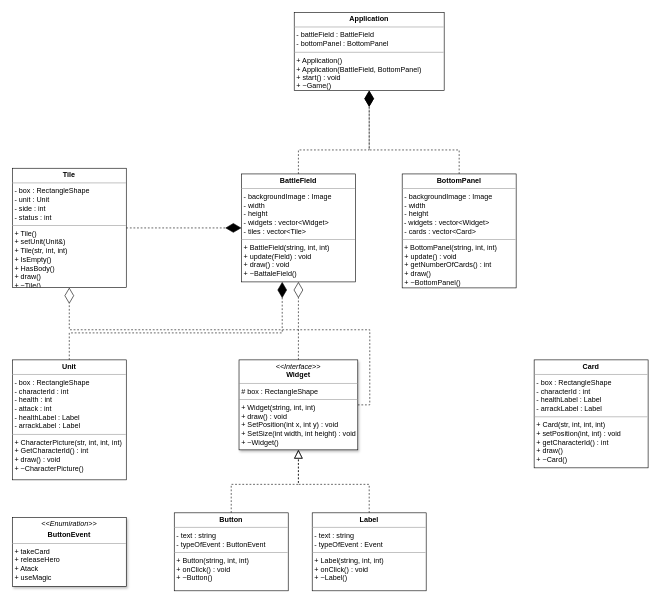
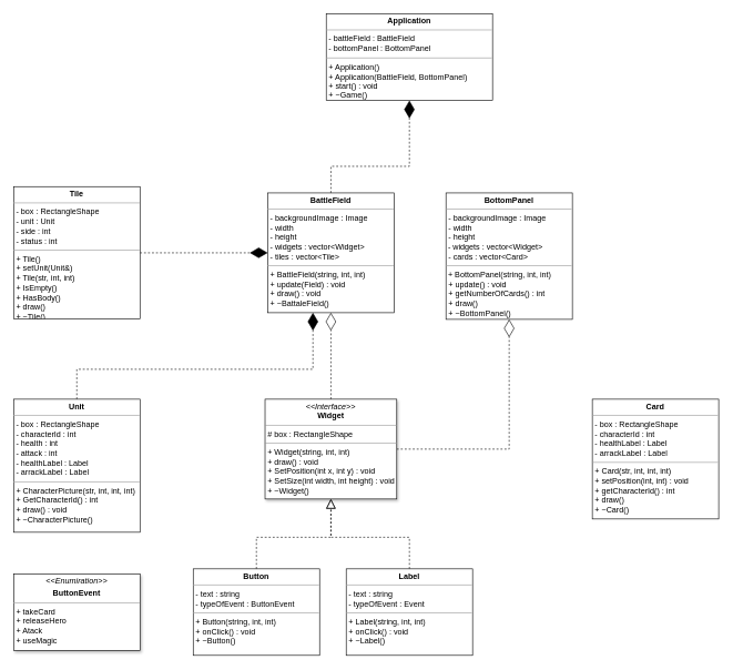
- <mxCell id="12" style="edgeStyle=orthogonalEdgeStyle;rounded=0;orthogonalLoop=1;jettySize=auto;html=1;exitX=0.5;exitY=0;exitDx=0;exitDy=0;entryX=0.5;entryY=1;entryDx=0;entryDy=0;dashed=1;endArrow=diamondThin;endFill=1;endSize=24;" edge="1" parent="1" source="13" target="4"><mxGeometry relative="1" as="geometry"><Array as="points"><mxPoint x="765" y="249" /><mxPoint x="615" y="249" /></Array></mxGeometry></mxCell>
- <mxCell id="18" style="edgeStyle=orthogonalEdgeStyle;rounded=0;orthogonalLoop=1;jettySize=auto;html=1;exitX=1;exitY=0.5;exitDx=0;exitDy=0;dashed=1;endArrow=diamondThin;endFill=0;endSize=24;" edge="1" parent="1" source="19" target="11"><mxGeometry relative="1" as="geometry" /></mxCell>
+ <mxCell id="18" style="edgeStyle=orthogonalEdgeStyle;rounded=0;orthogonalLoop=1;jettySize=auto;html=1;exitX=1;exitY=0.5;exitDx=0;exitDy=0;entryX=0.5;entryY=1;entryDx=0;entryDy=0;dashed=1;endArrow=diamondThin;endFill=0;endSize=24;" edge="1" parent="1" source="19" target="13"><mxGeometry relative="1" as="geometry" /></mxCell>
